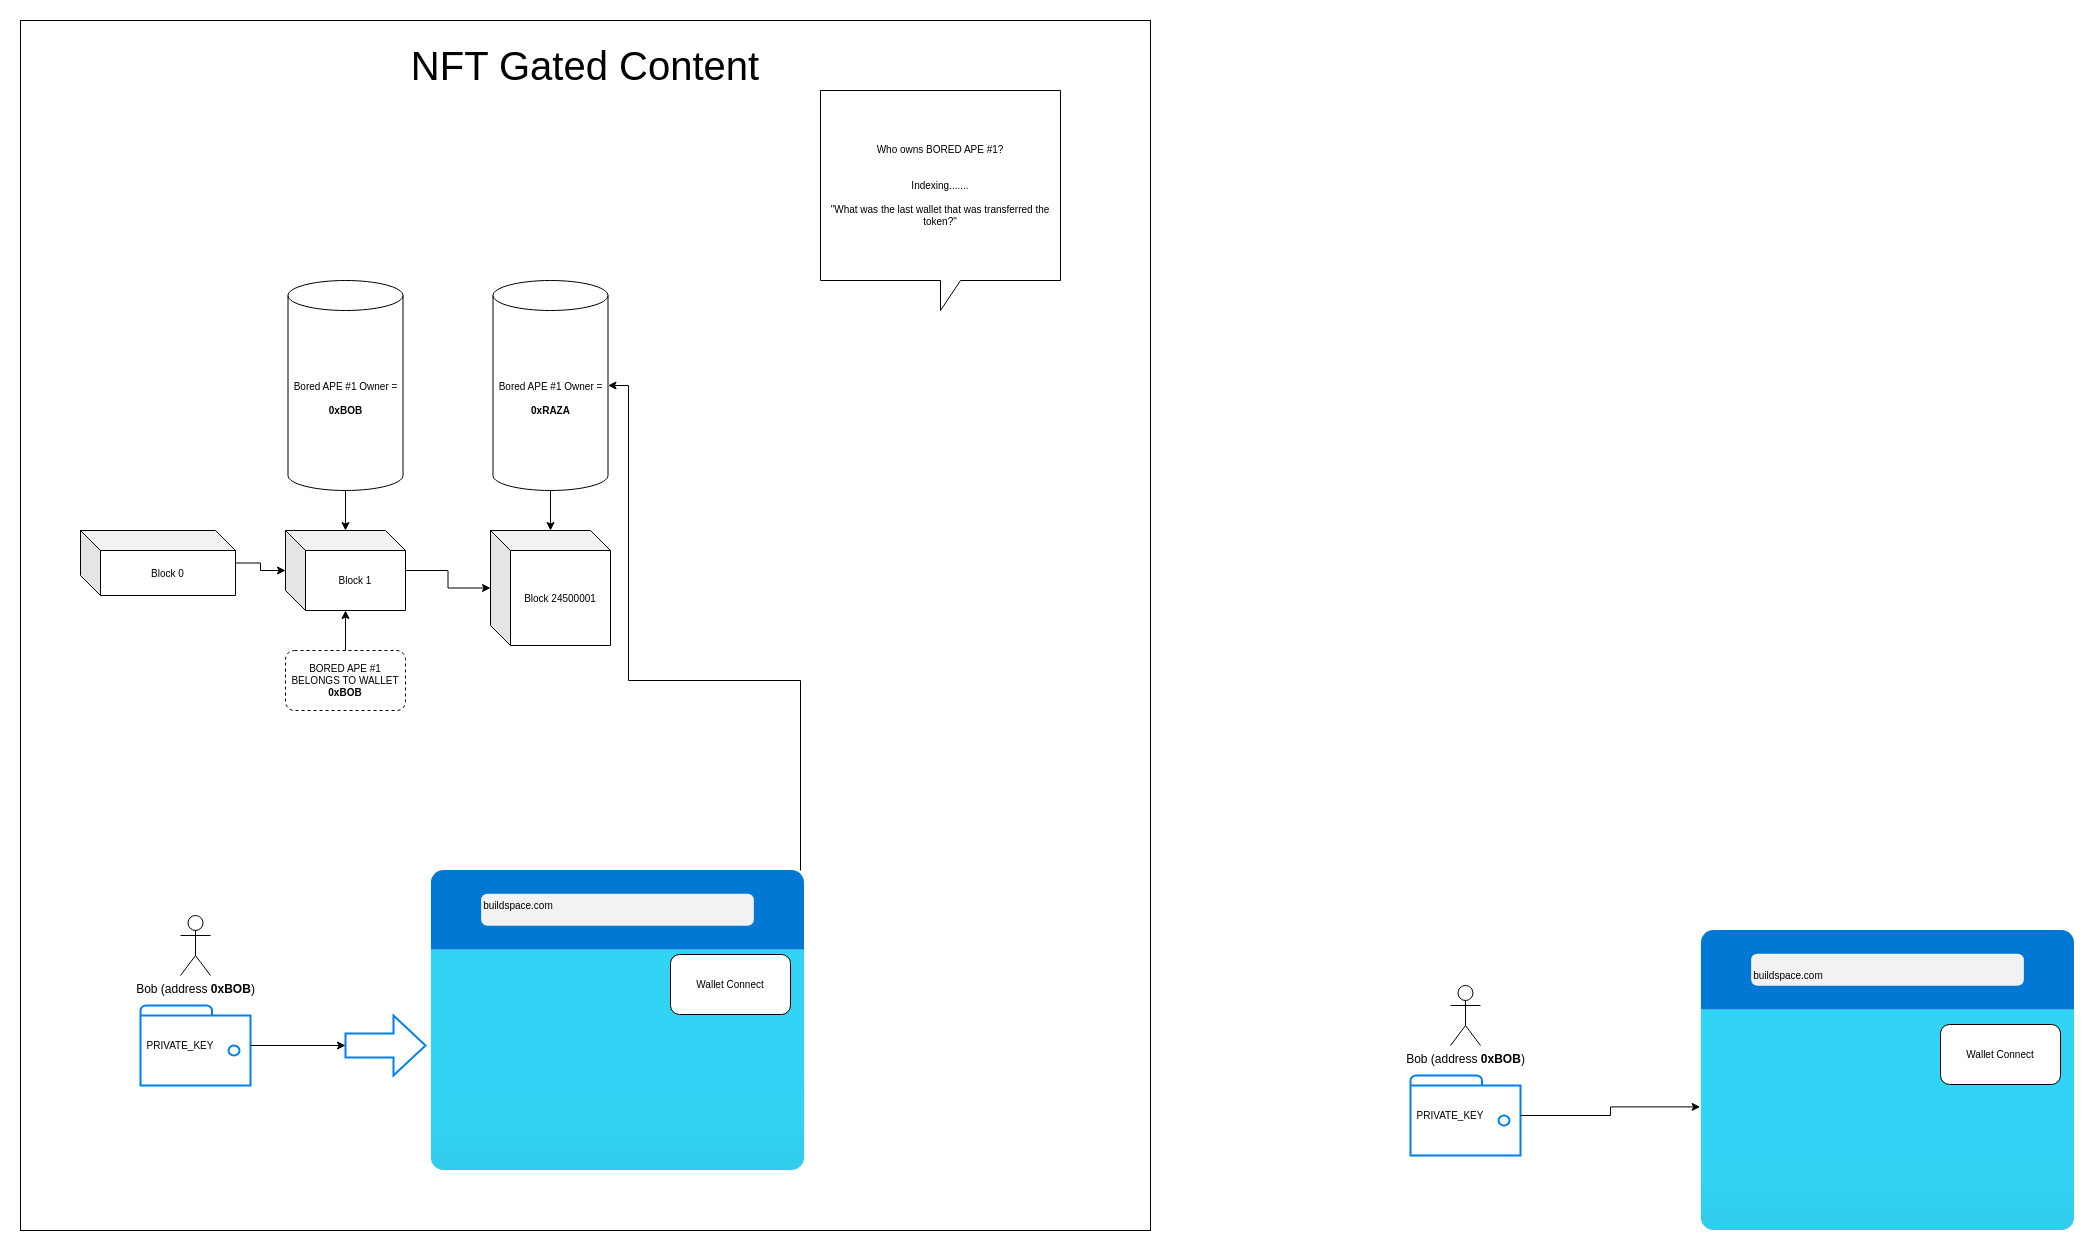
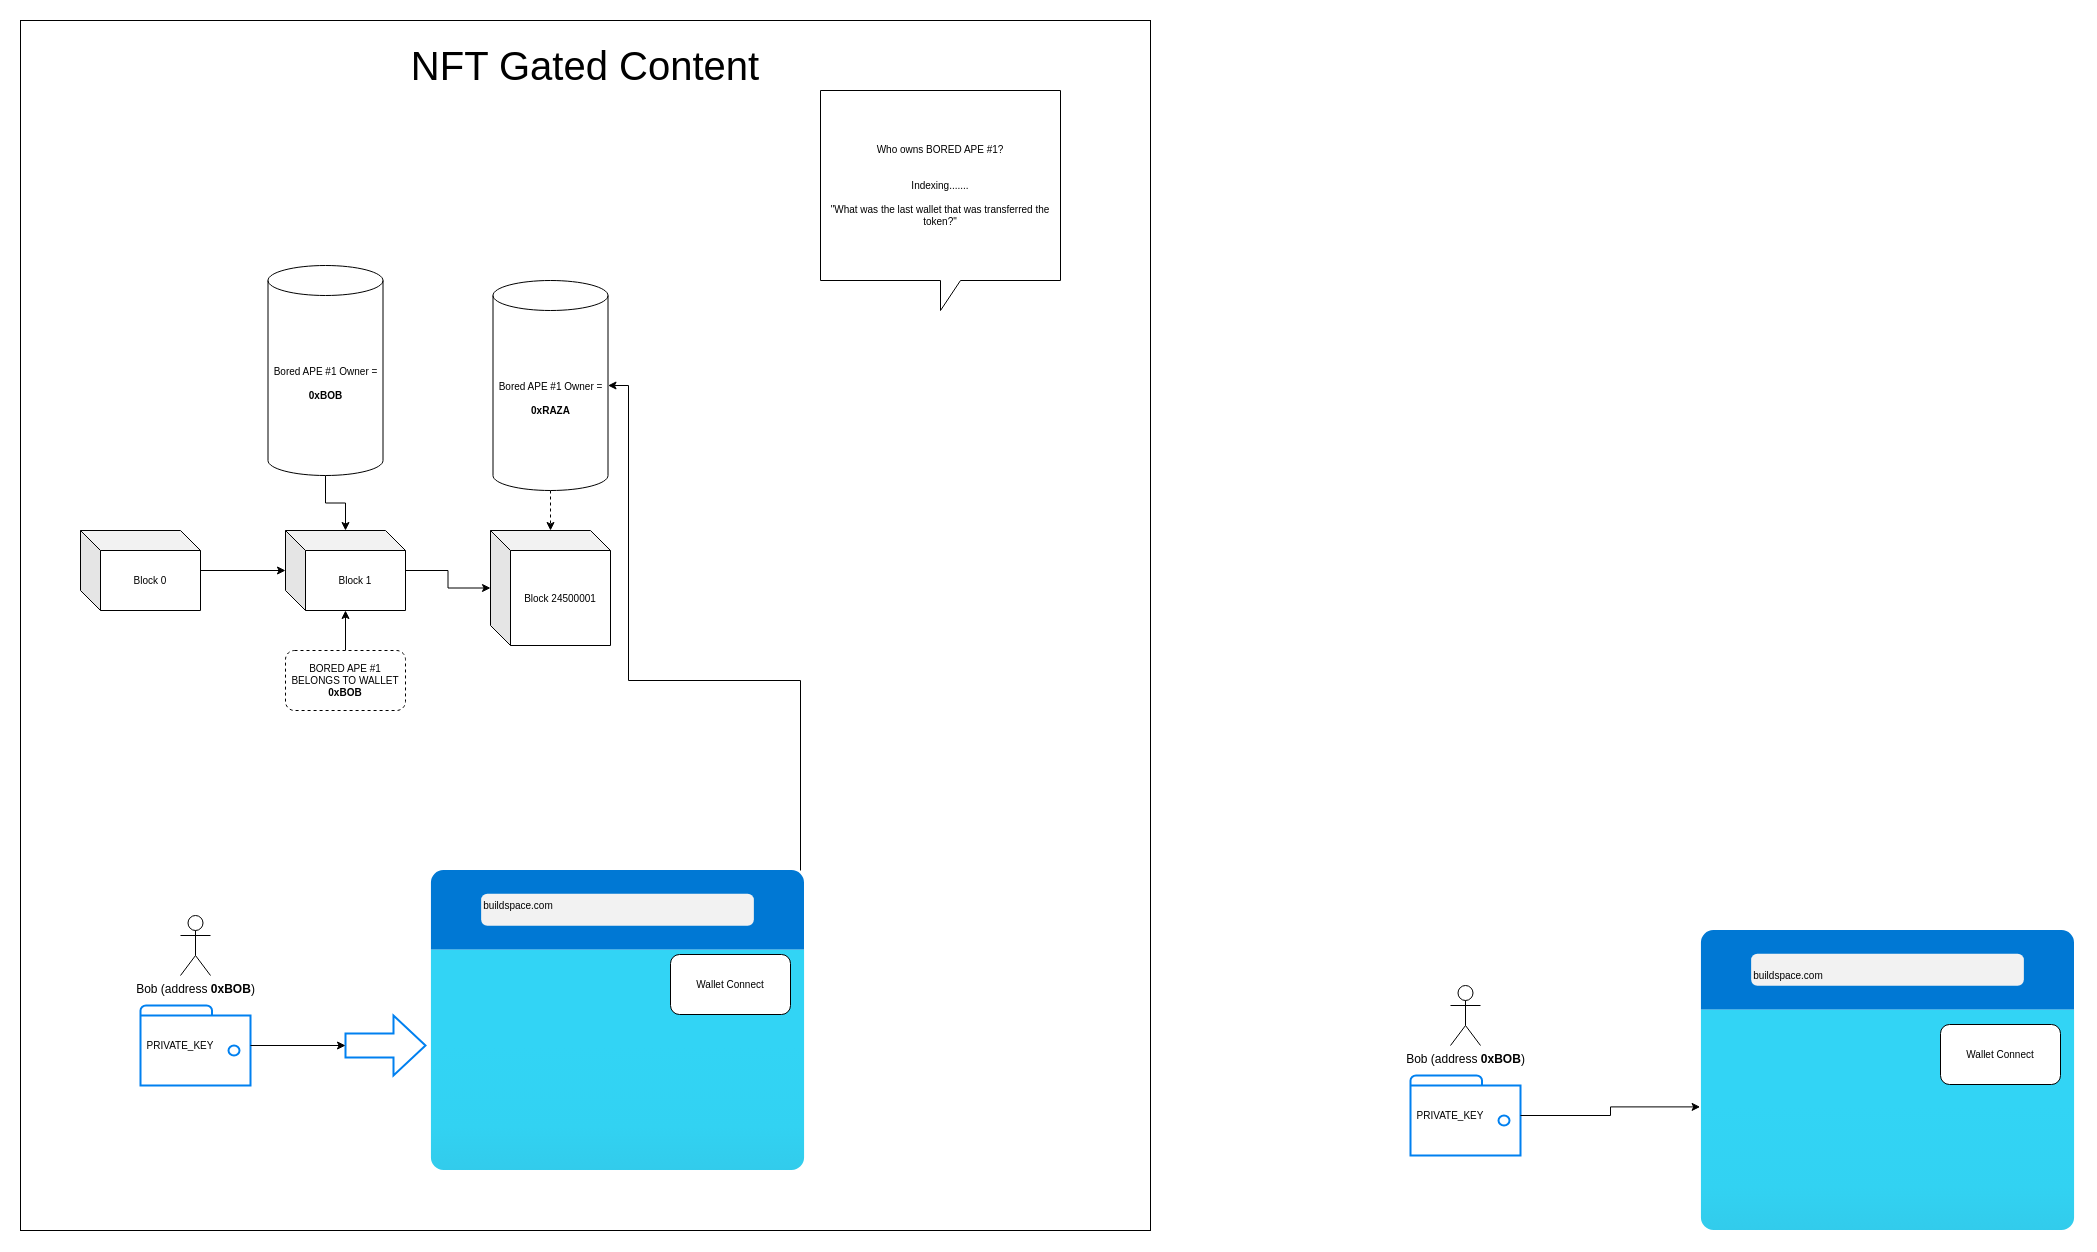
- <mxCell id="12" value="Bored APE #1 Owner =&lt;br&gt;&lt;br&gt;&lt;b&gt;0xBOB&lt;/b&gt;" style="shape=cylinder3;whiteSpace=wrap;html=1;boundedLbl=1;backgroundOutline=1;size=15;fontSize=10;" vertex="1" parent="1"><mxGeometry x="287.5" y="280" width="115" height="210" as="geometry" /></mxCell>
+ <mxCell id="12" value="Bored APE #1 Owner =&lt;br&gt;&lt;br&gt;&lt;b&gt;0xBOB&lt;/b&gt;" style="shape=cylinder3;whiteSpace=wrap;html=1;boundedLbl=1;backgroundOutline=1;size=15;fontSize=10;" vertex="1" parent="1"><mxGeometry x="267.5" y="265" width="115" height="210" as="geometry" /></mxCell>
- <mxCell id="13" value="" style="edgeStyle=orthogonalEdgeStyle;rounded=0;orthogonalLoop=1;jettySize=auto;html=1;fontSize=10;" edge="1" parent="1" source="14" target="7"><mxGeometry relative="1" as="geometry" /></mxCell>
+ <mxCell id="13" value="" style="edgeStyle=orthogonalEdgeStyle;rounded=0;orthogonalLoop=1;jettySize=auto;html=1;fontSize=10;dashed=1;" edge="1" parent="1" source="14" target="7"><mxGeometry relative="1" as="geometry" /></mxCell>
- <mxCell id="4" value="Block 0" style="shape=cube;whiteSpace=wrap;html=1;boundedLbl=1;backgroundOutline=1;darkOpacity=0.05;darkOpacity2=0.1;fontSize=10;" vertex="1" parent="1"><mxGeometry x="80" y="530" width="155" height="65" as="geometry" /></mxCell>
+ <mxCell id="4" value="Block 0" style="shape=cube;whiteSpace=wrap;html=1;boundedLbl=1;backgroundOutline=1;darkOpacity=0.05;darkOpacity2=0.1;fontSize=10;" vertex="1" parent="1"><mxGeometry x="80" y="530" width="120" height="80" as="geometry" /></mxCell>
